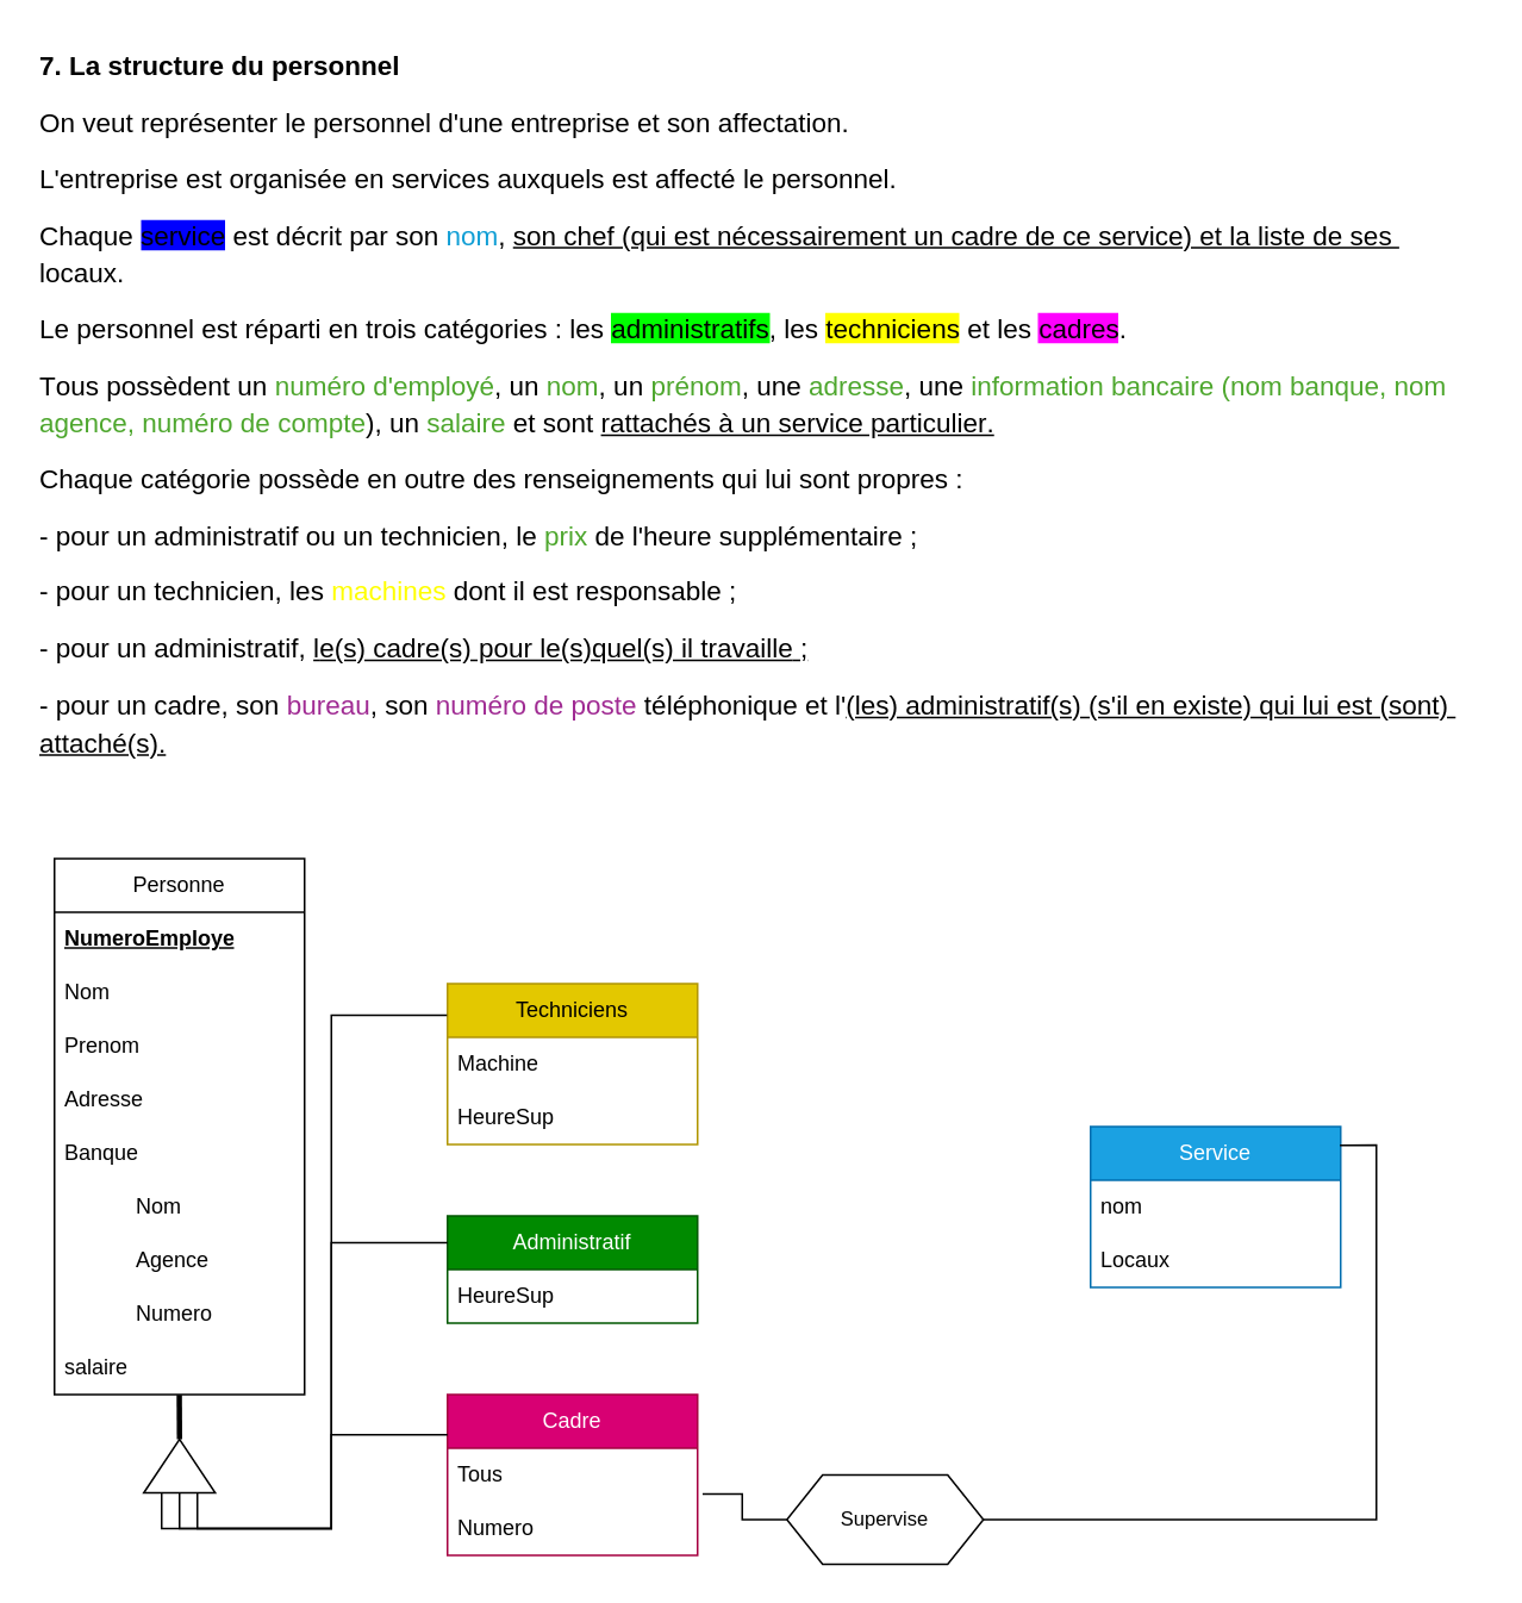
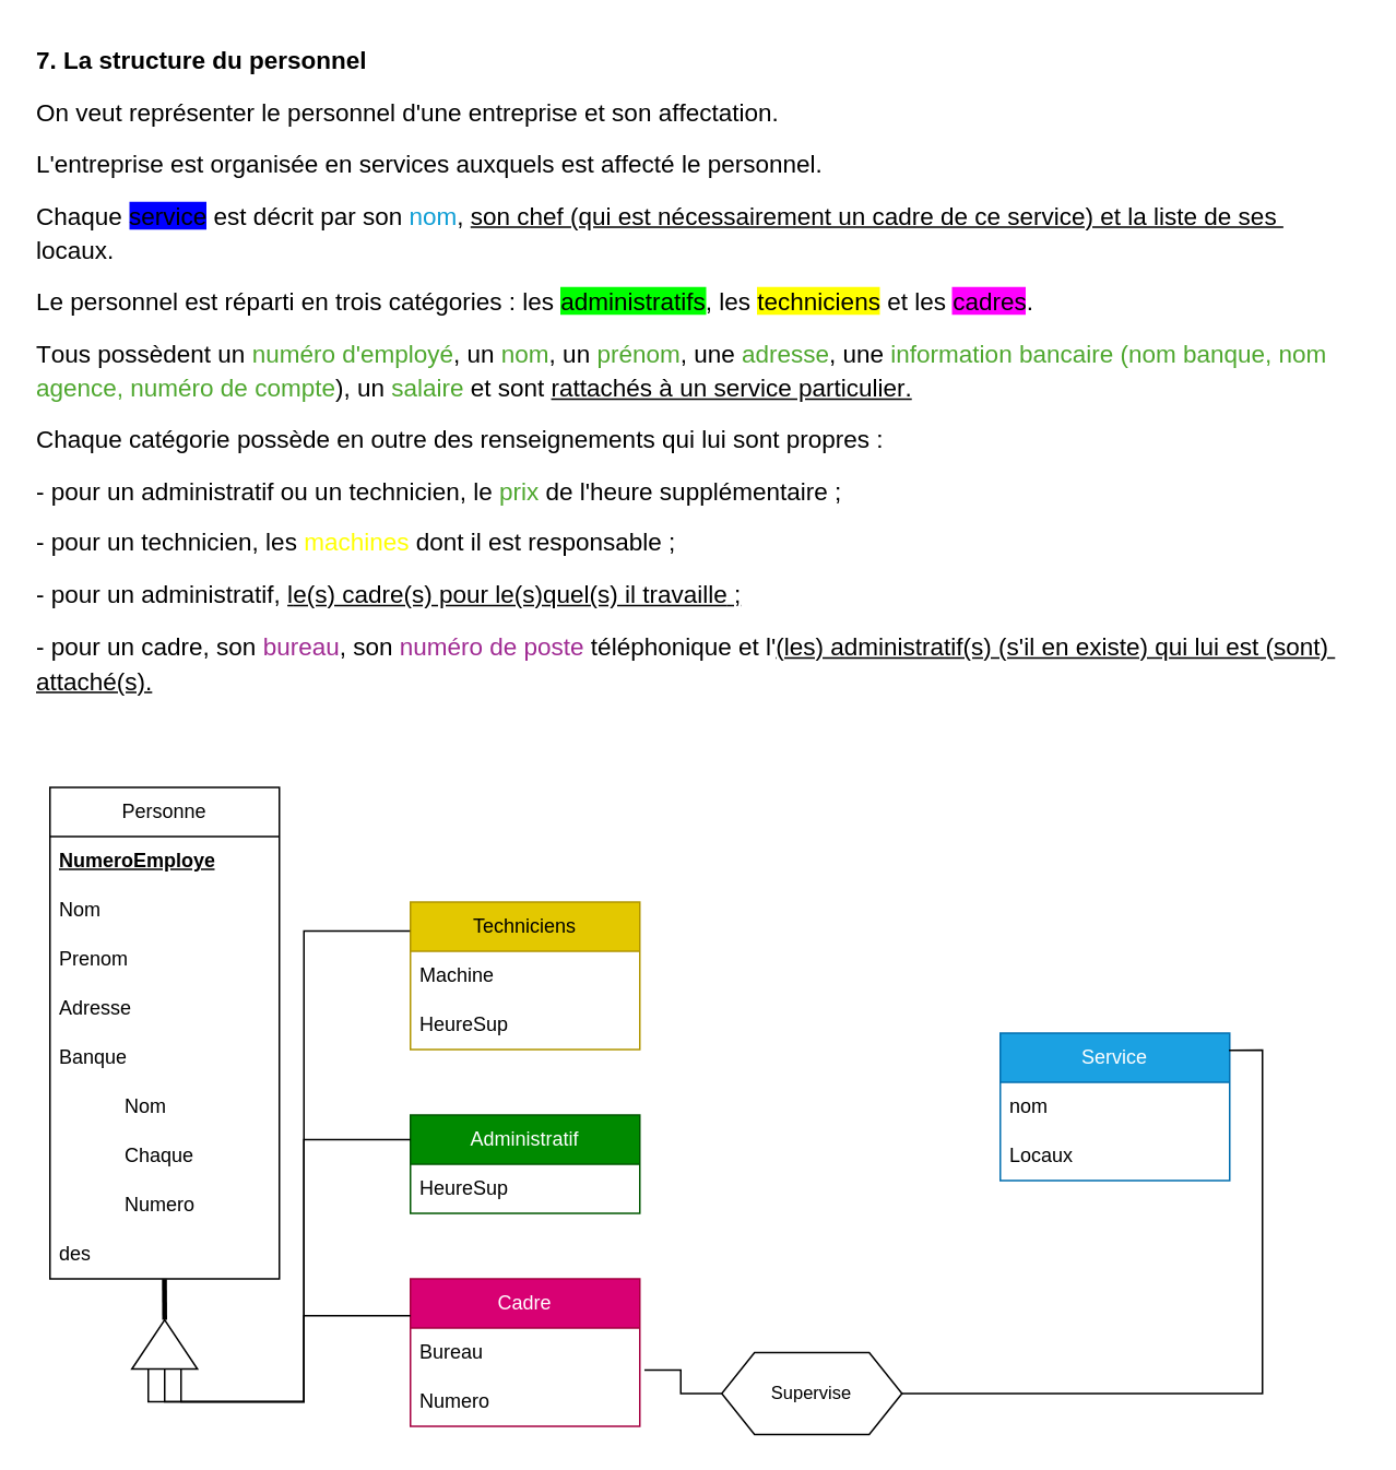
- <mxCell id="21" value="&lt;blockquote style=&quot;margin: 0 0 0 40px; border: none; padding: 0px;&quot;&gt;Agence&lt;/blockquote&gt;" style="text;strokeColor=none;fillColor=none;align=left;verticalAlign=middle;spacingLeft=4;spacingRight=4;overflow=hidden;points=[[0,0.5],[1,0.5]];portConstraint=eastwest;rotatable=0;whiteSpace=wrap;html=1;" vertex="1" parent="14"><mxGeometry y="210" width="140" height="30" as="geometry" /></mxCell>
+ <mxCell id="21" value="&lt;blockquote style=&quot;margin: 0 0 0 40px; border: none; padding: 0px;&quot;&gt;Chaque&lt;/blockquote&gt;" style="text;strokeColor=none;fillColor=none;align=left;verticalAlign=middle;spacingLeft=4;spacingRight=4;overflow=hidden;points=[[0,0.5],[1,0.5]];portConstraint=eastwest;rotatable=0;whiteSpace=wrap;html=1;" vertex="1" parent="14"><mxGeometry y="210" width="140" height="30" as="geometry" /></mxCell>
- <mxCell id="23" value="salaire" style="text;strokeColor=none;fillColor=none;align=left;verticalAlign=middle;spacingLeft=4;spacingRight=4;overflow=hidden;points=[[0,0.5],[1,0.5]];portConstraint=eastwest;rotatable=0;whiteSpace=wrap;html=1;" vertex="1" parent="14"><mxGeometry y="270" width="140" height="30" as="geometry" /></mxCell>
+ <mxCell id="23" value="des" style="text;strokeColor=none;fillColor=none;align=left;verticalAlign=middle;spacingLeft=4;spacingRight=4;overflow=hidden;points=[[0,0.5],[1,0.5]];portConstraint=eastwest;rotatable=0;whiteSpace=wrap;html=1;" vertex="1" parent="14"><mxGeometry y="270" width="140" height="30" as="geometry" /></mxCell>
- <mxCell id="12" value="Tous" style="text;strokeColor=none;fillColor=none;align=left;verticalAlign=middle;spacingLeft=4;spacingRight=4;overflow=hidden;points=[[0,0.5],[1,0.5]];portConstraint=eastwest;rotatable=0;whiteSpace=wrap;html=1;" vertex="1" parent="11"><mxGeometry y="30" width="140" height="30" as="geometry" /></mxCell>
+ <mxCell id="12" value="Bureau" style="text;strokeColor=none;fillColor=none;align=left;verticalAlign=middle;spacingLeft=4;spacingRight=4;overflow=hidden;points=[[0,0.5],[1,0.5]];portConstraint=eastwest;rotatable=0;whiteSpace=wrap;html=1;" vertex="1" parent="11"><mxGeometry y="30" width="140" height="30" as="geometry" /></mxCell>
